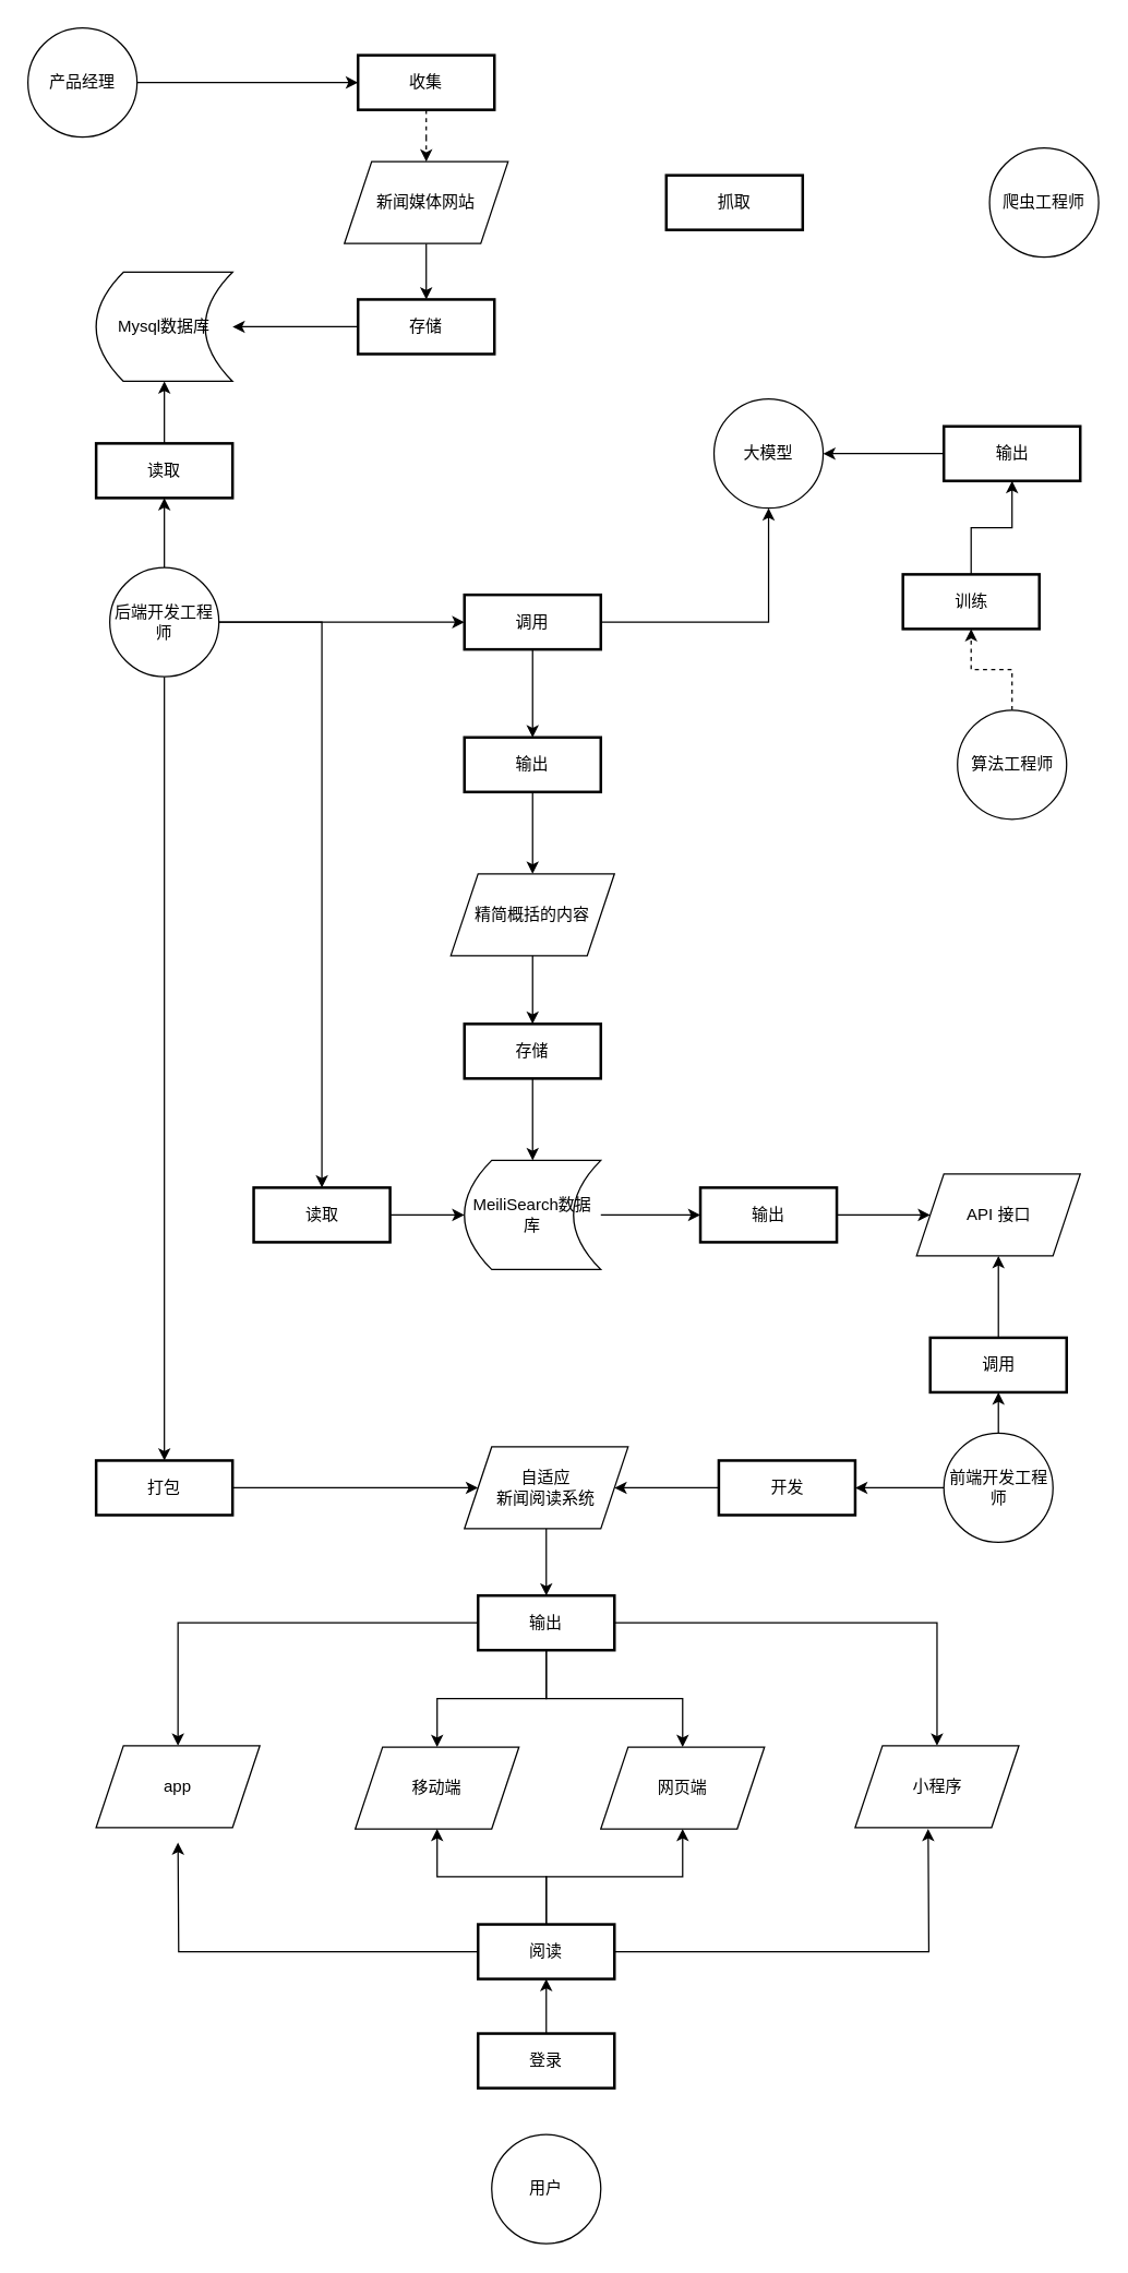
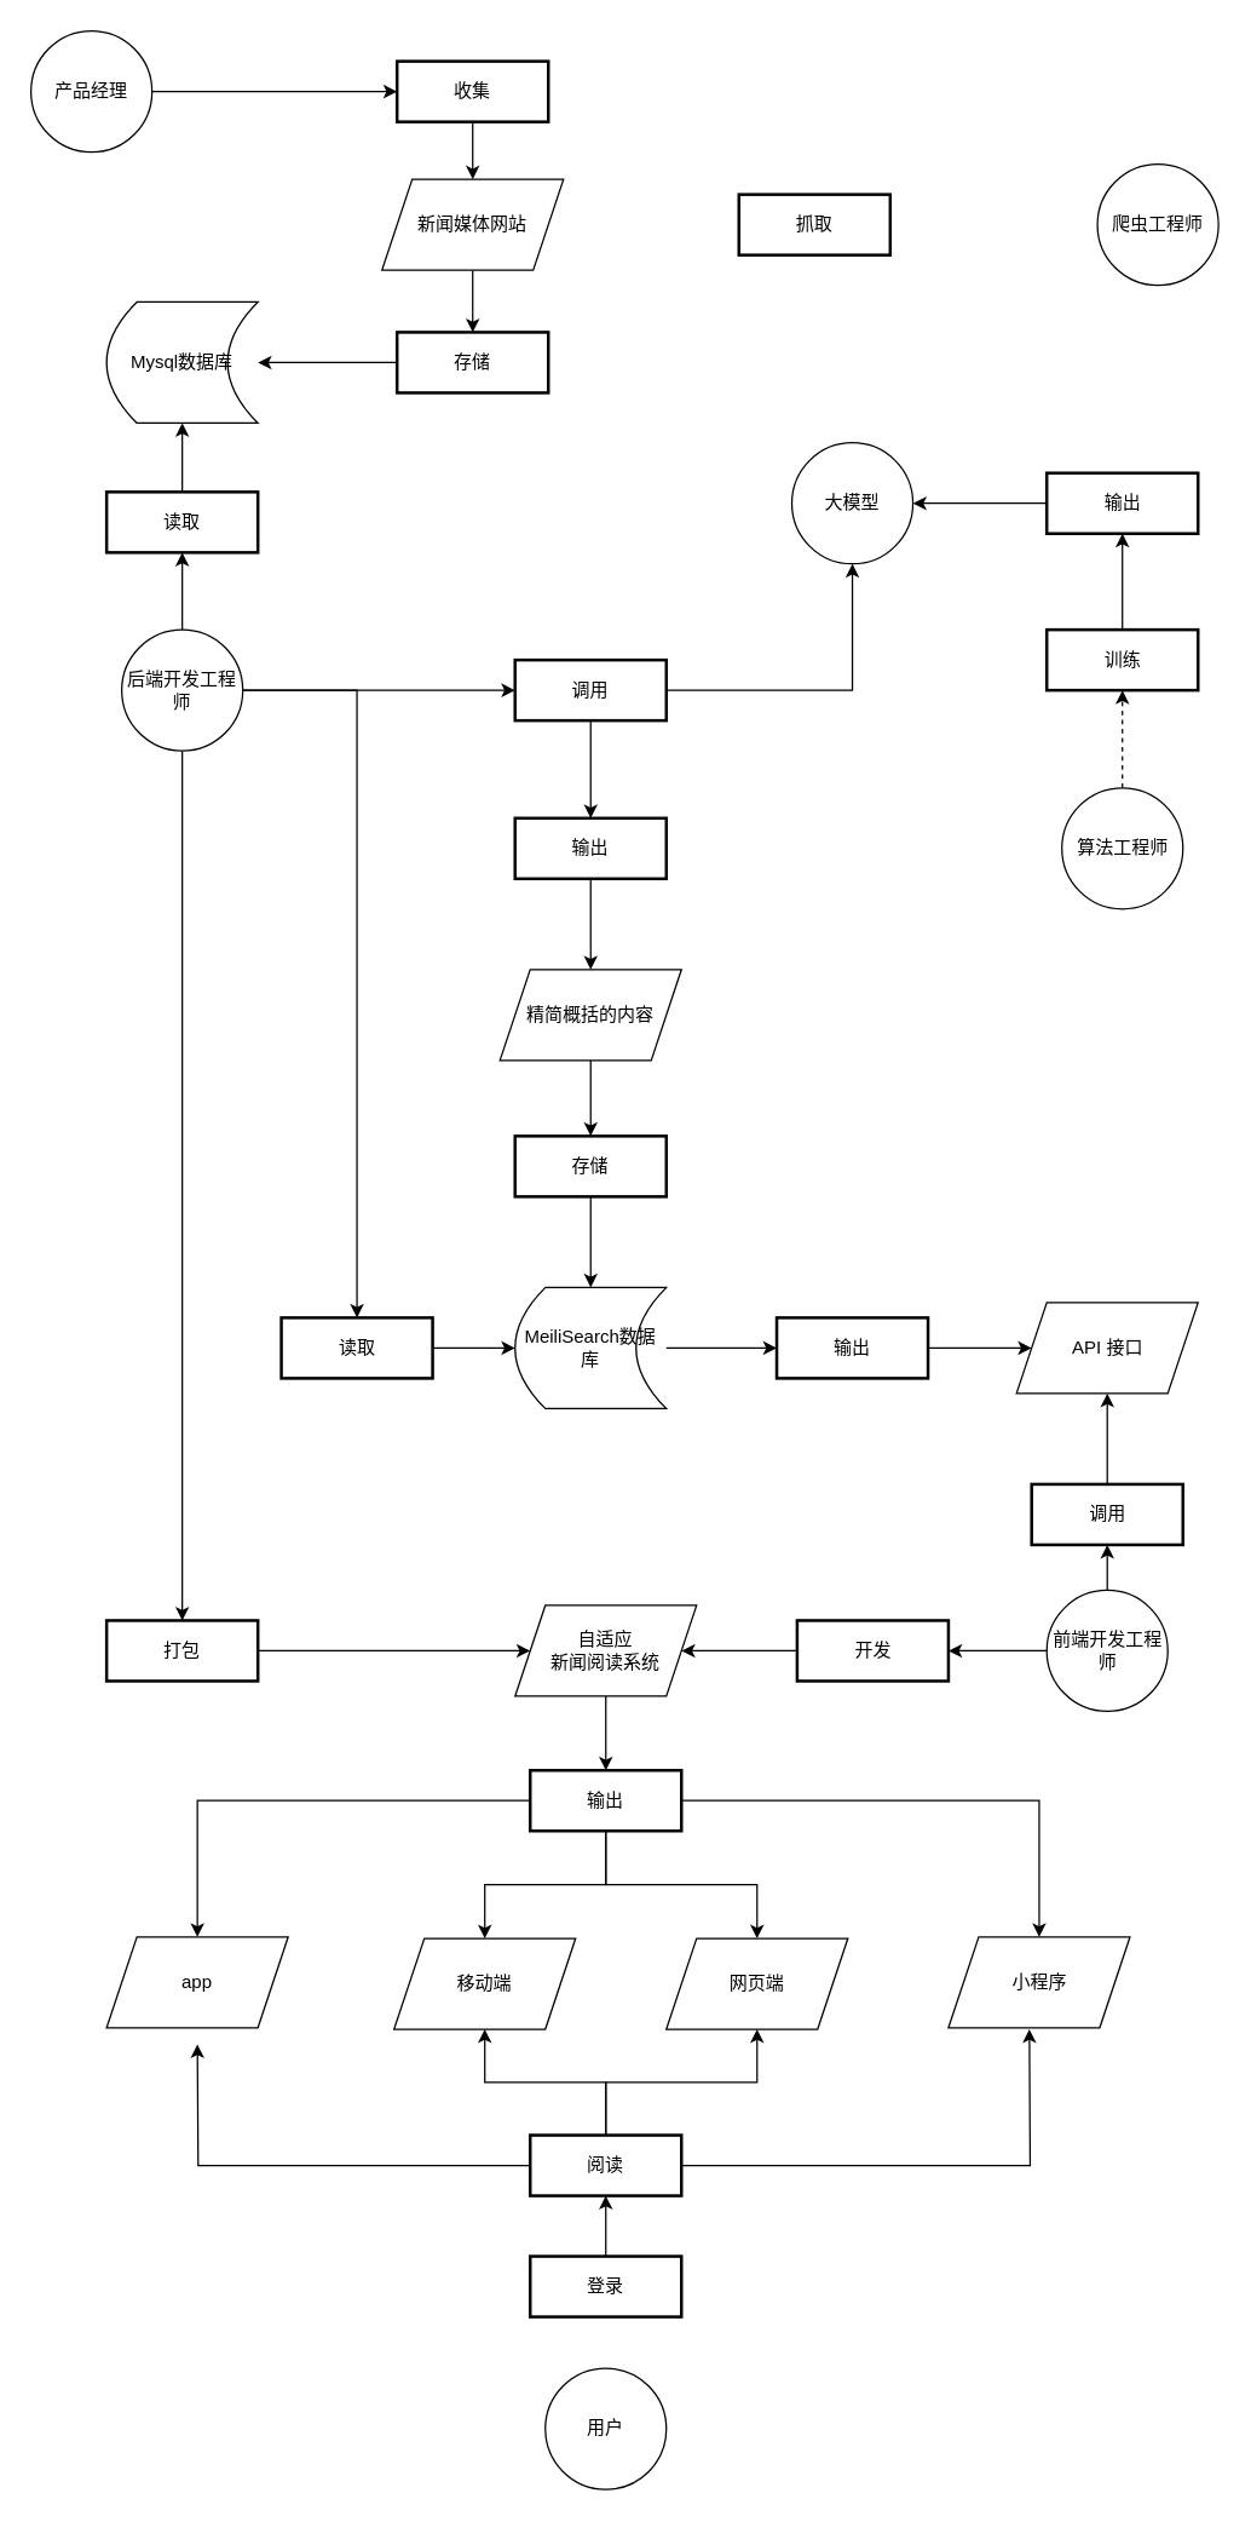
- <mxCell id="6" value="" style="edgeStyle=orthogonalEdgeStyle;rounded=0;orthogonalLoop=1;jettySize=auto;html=1;dashed=1;" edge="1" parent="1" source="7" target="9"><mxGeometry relative="1" as="geometry" /></mxCell>
+ <mxCell id="6" value="" style="edgeStyle=orthogonalEdgeStyle;rounded=0;orthogonalLoop=1;jettySize=auto;html=1;" edge="1" parent="1" source="7" target="9"><mxGeometry relative="1" as="geometry" /></mxCell>
- <mxCell id="29" value="训练" style="whiteSpace=wrap;strokeWidth=2;" vertex="1" parent="1"><mxGeometry x="661.5" y="420.5" width="100" height="40" as="geometry" /></mxCell>
+ <mxCell id="29" value="训练" style="whiteSpace=wrap;strokeWidth=2;" vertex="1" parent="1"><mxGeometry x="691.5" y="415.5" width="100" height="40" as="geometry" /></mxCell>
